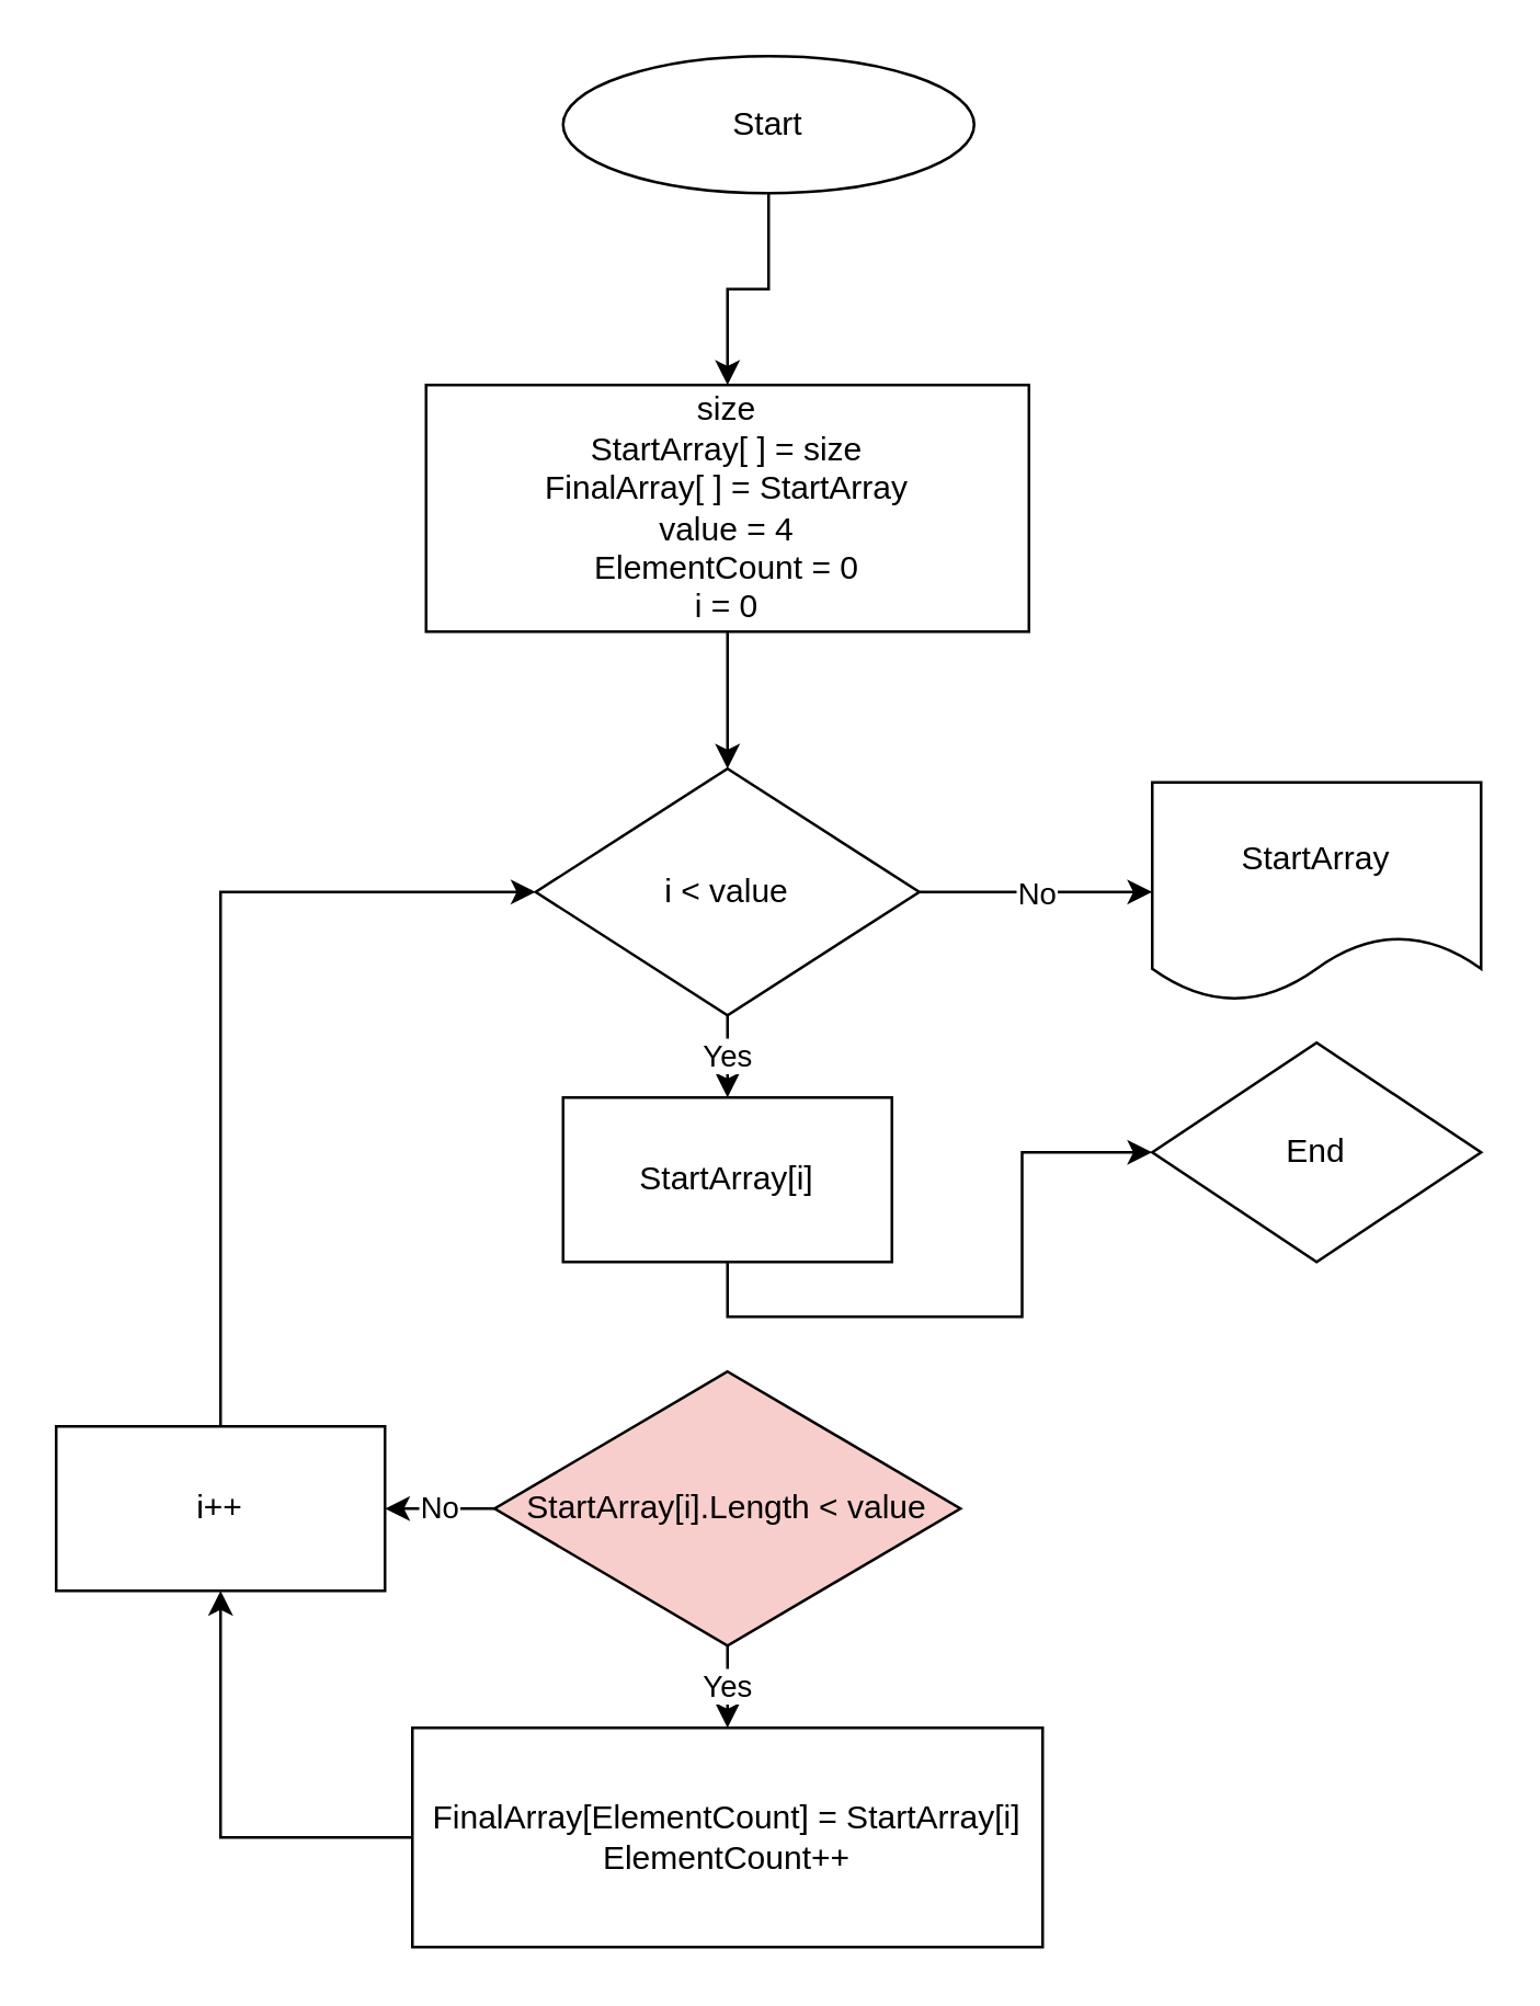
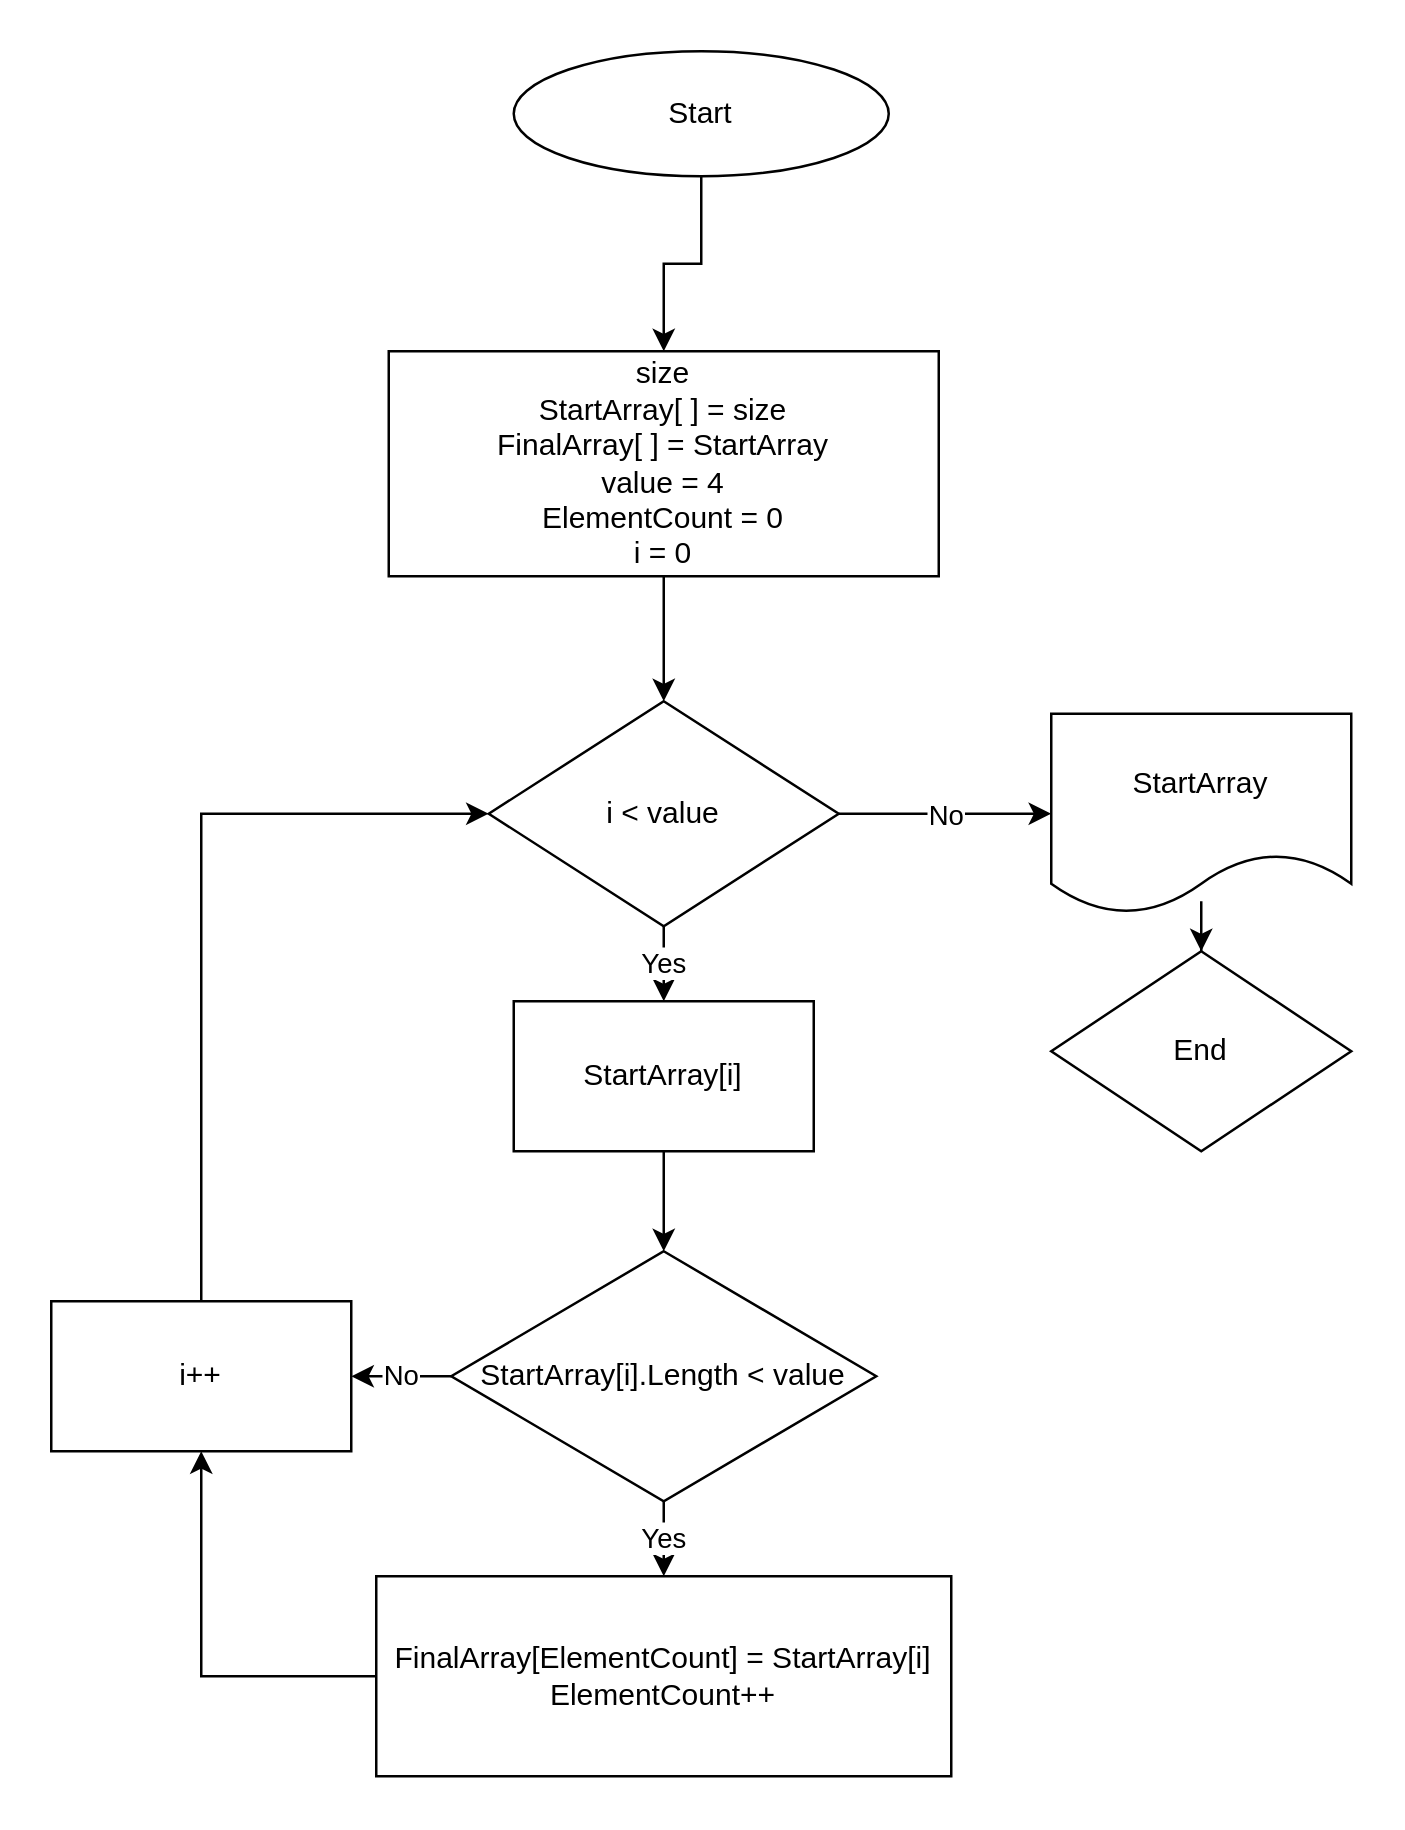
+ <mxCell id="18" style="edgeStyle=orthogonalEdgeStyle;rounded=0;orthogonalLoop=1;jettySize=auto;html=1;" edge="1" parent="1" source="19" target="20"><mxGeometry relative="1" as="geometry"><mxPoint x="480" y="420" as="targetPoint" /></mxGeometry></mxCell>
- <mxCell id="9" style="edgeStyle=orthogonalEdgeStyle;rounded=0;orthogonalLoop=1;jettySize=auto;html=1;exitX=0.5;exitY=1;exitDx=0;exitDy=0;" edge="1" parent="1" source="10" target="20"><mxGeometry relative="1" as="geometry" /></mxCell>
+ <mxCell id="9" style="edgeStyle=orthogonalEdgeStyle;rounded=0;orthogonalLoop=1;jettySize=auto;html=1;exitX=0.5;exitY=1;exitDx=0;exitDy=0;entryX=0.5;entryY=0;entryDx=0;entryDy=0;" edge="1" parent="1" source="10" target="13"><mxGeometry relative="1" as="geometry" /></mxCell>
- <mxCell id="13" value="StartArray[i].Length &amp;lt; value" style="rhombus;whiteSpace=wrap;html=1;fillColor=#f8cecc;" vertex="1" parent="1"><mxGeometry x="180" y="500" width="170" height="100" as="geometry" /></mxCell>
+ <mxCell id="13" value="StartArray[i].Length &amp;lt; value" style="rhombus;whiteSpace=wrap;html=1;" vertex="1" parent="1"><mxGeometry x="180" y="500" width="170" height="100" as="geometry" /></mxCell>
